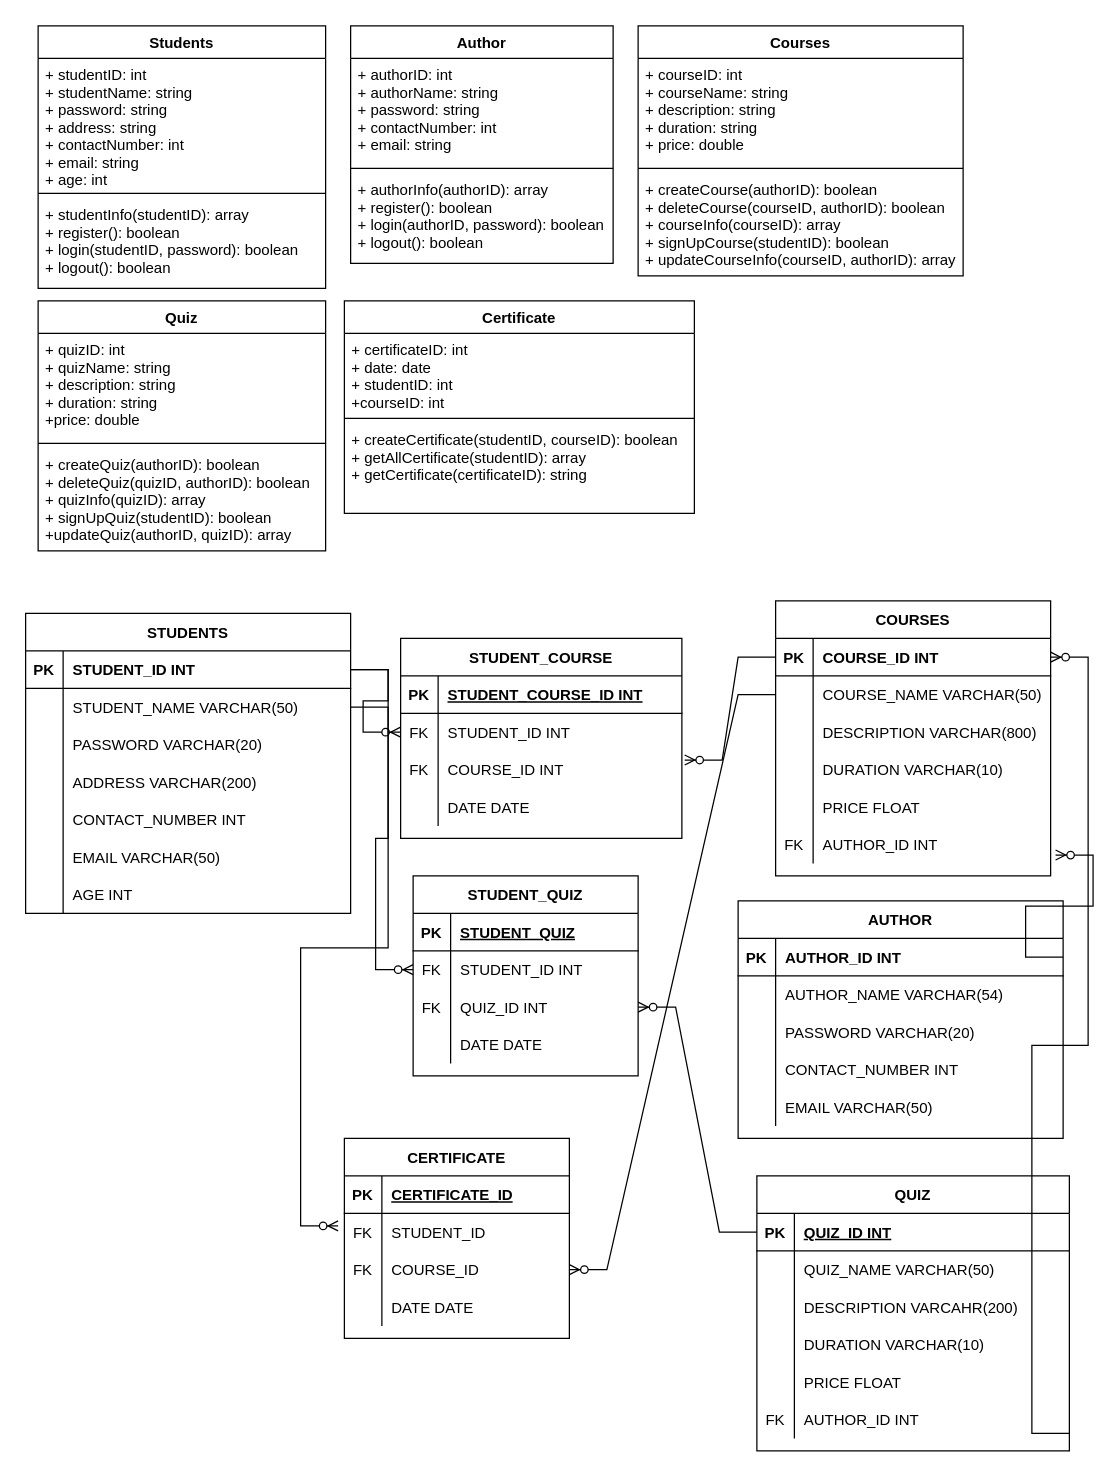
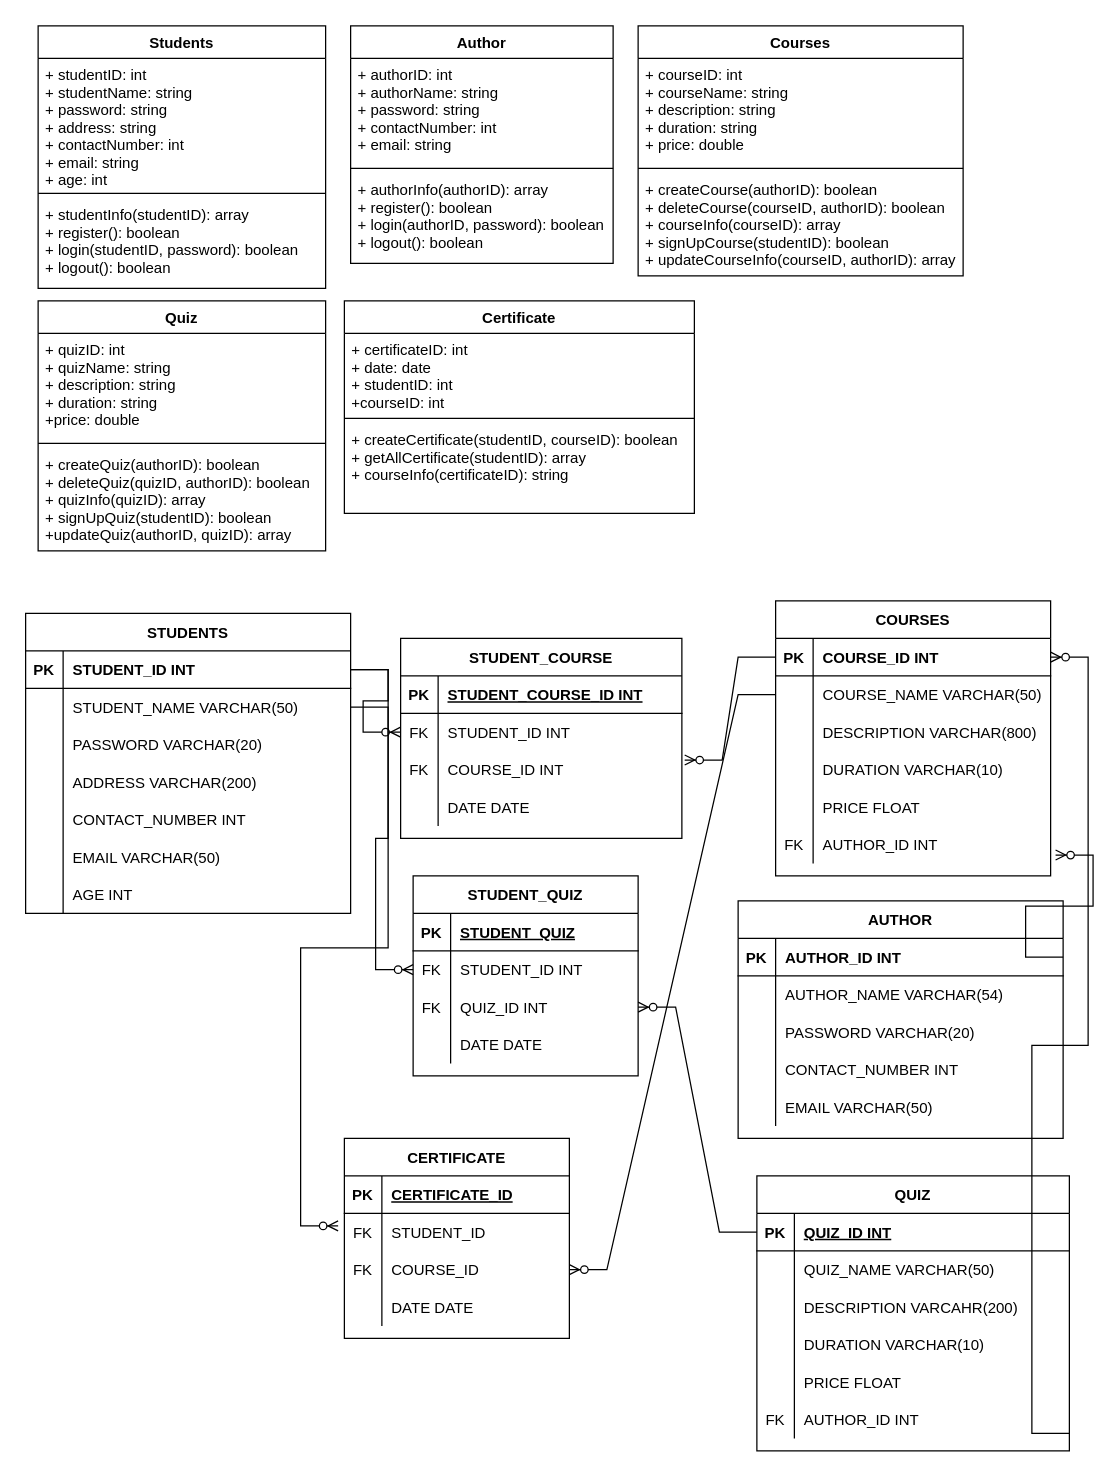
- <mxCell id="21" value="+ createCertificate(studentID, courseID): boolean&#10;+ getAllCertificate(studentID): array&#10;+ getCertificate(certificateID): string&#10;" style="text;strokeColor=none;fillColor=none;align=left;verticalAlign=top;spacingLeft=4;spacingRight=4;overflow=hidden;rotatable=0;points=[[0,0.5],[1,0.5]];portConstraint=eastwest;" parent="18" vertex="1"><mxGeometry y="98" width="280" height="72" as="geometry" /></mxCell>
+ <mxCell id="21" value="+ createCertificate(studentID, courseID): boolean&#10;+ getAllCertificate(studentID): array&#10;+ courseInfo(certificateID): string&#10;" style="text;strokeColor=none;fillColor=none;align=left;verticalAlign=top;spacingLeft=4;spacingRight=4;overflow=hidden;rotatable=0;points=[[0,0.5],[1,0.5]];portConstraint=eastwest;" parent="18" vertex="1"><mxGeometry y="98" width="280" height="72" as="geometry" /></mxCell>
